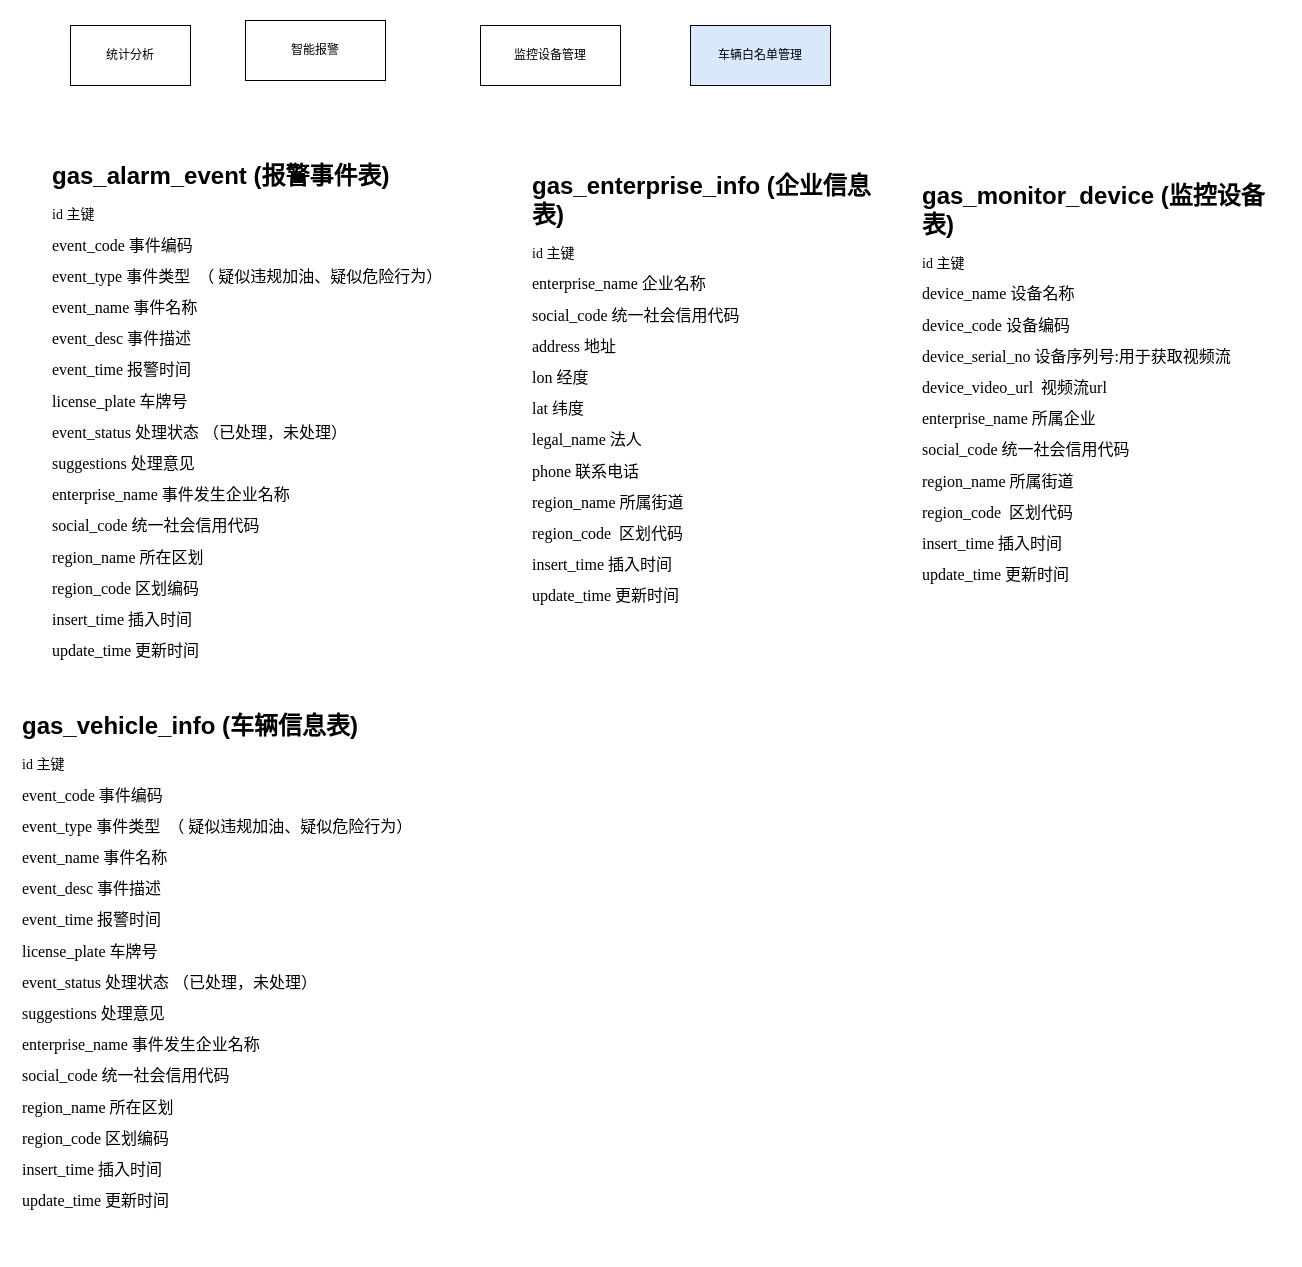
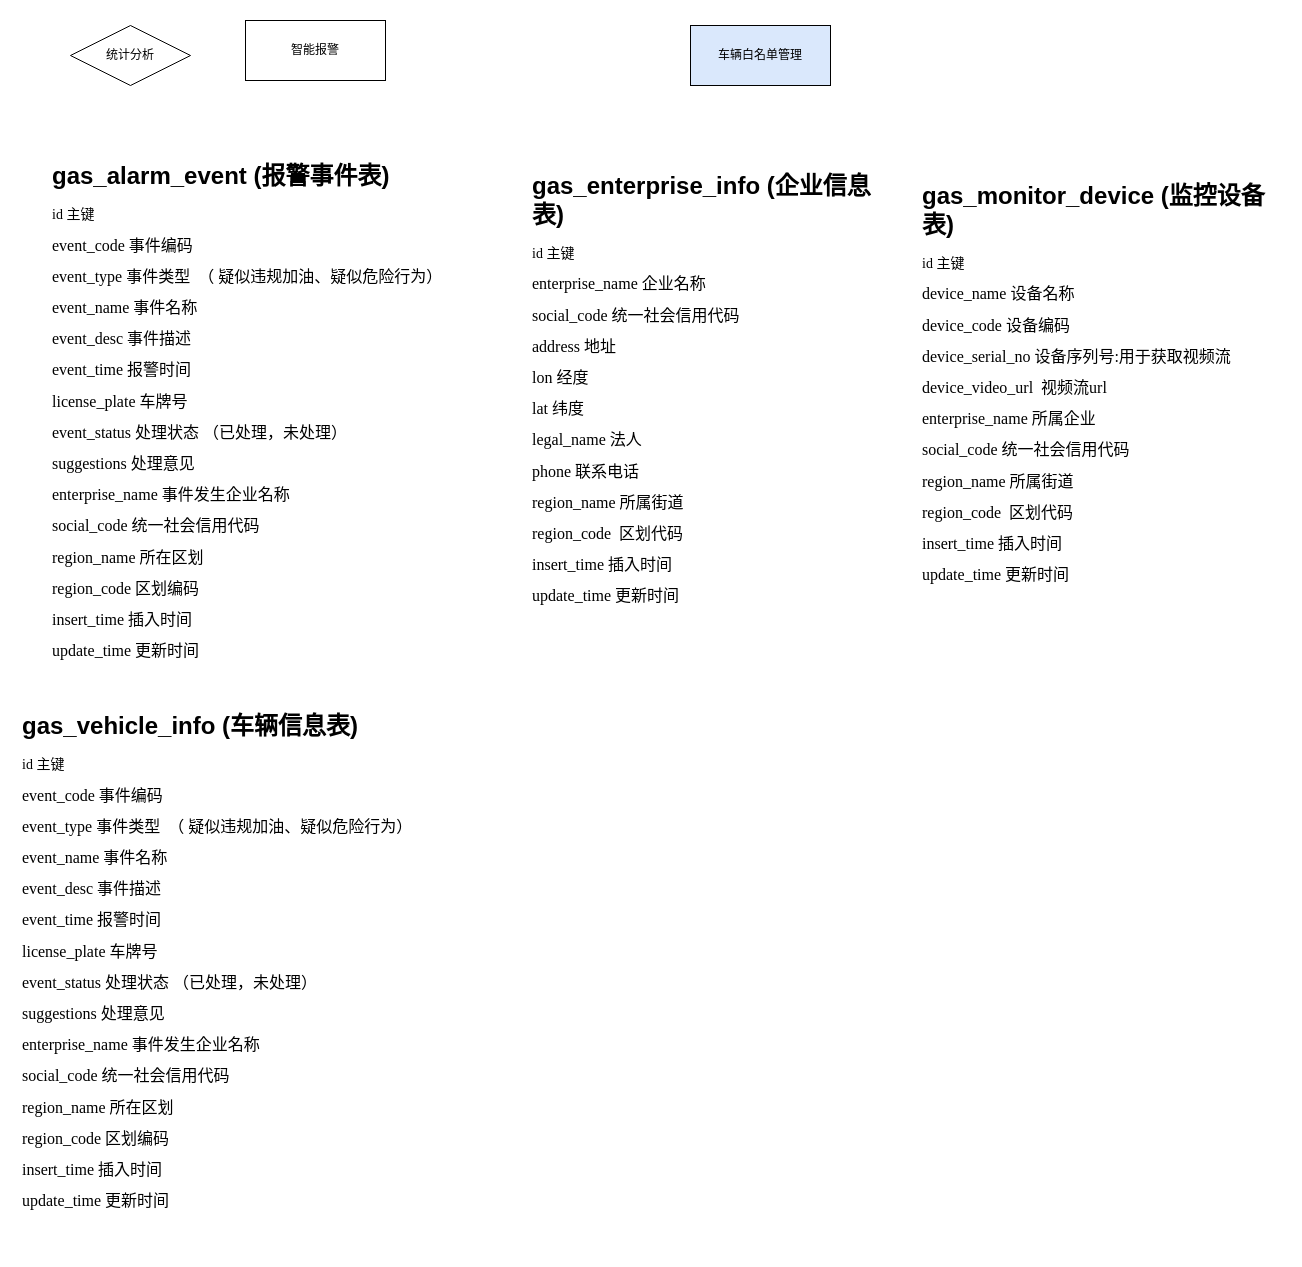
- <mxCell id="5" value="统计分析" style="rounded=0;whiteSpace=wrap;html=1;" vertex="1" parent="1"><mxGeometry x="70" y="25" width="120" height="60" as="geometry" /></mxCell>
+ <mxCell id="5" value="统计分析" style="rhombus;whiteSpace=wrap;html=1;" vertex="1" parent="1"><mxGeometry x="70" y="25" width="120" height="60" as="geometry" /></mxCell>
- <mxCell id="4" value="监控设备管理" style="rounded=0;whiteSpace=wrap;html=1;" vertex="1" parent="1"><mxGeometry x="480" y="25" width="140" height="60" as="geometry" /></mxCell>
